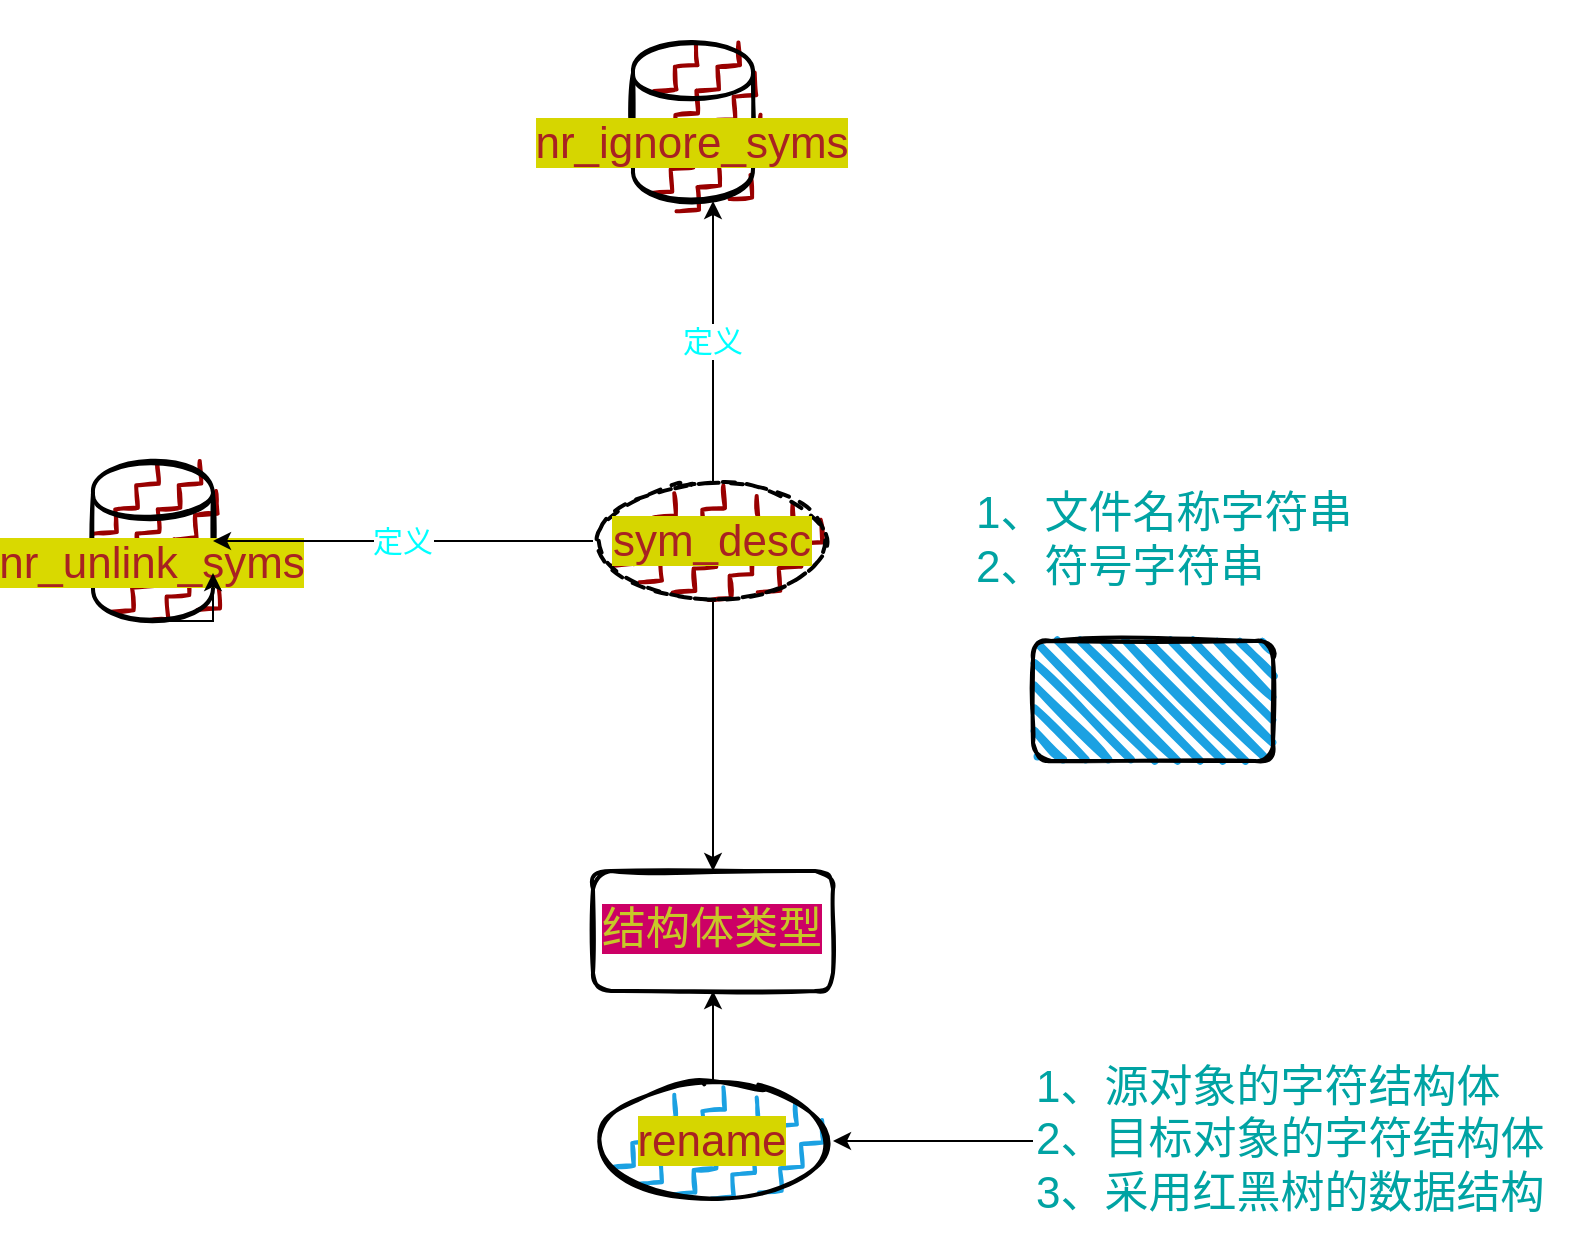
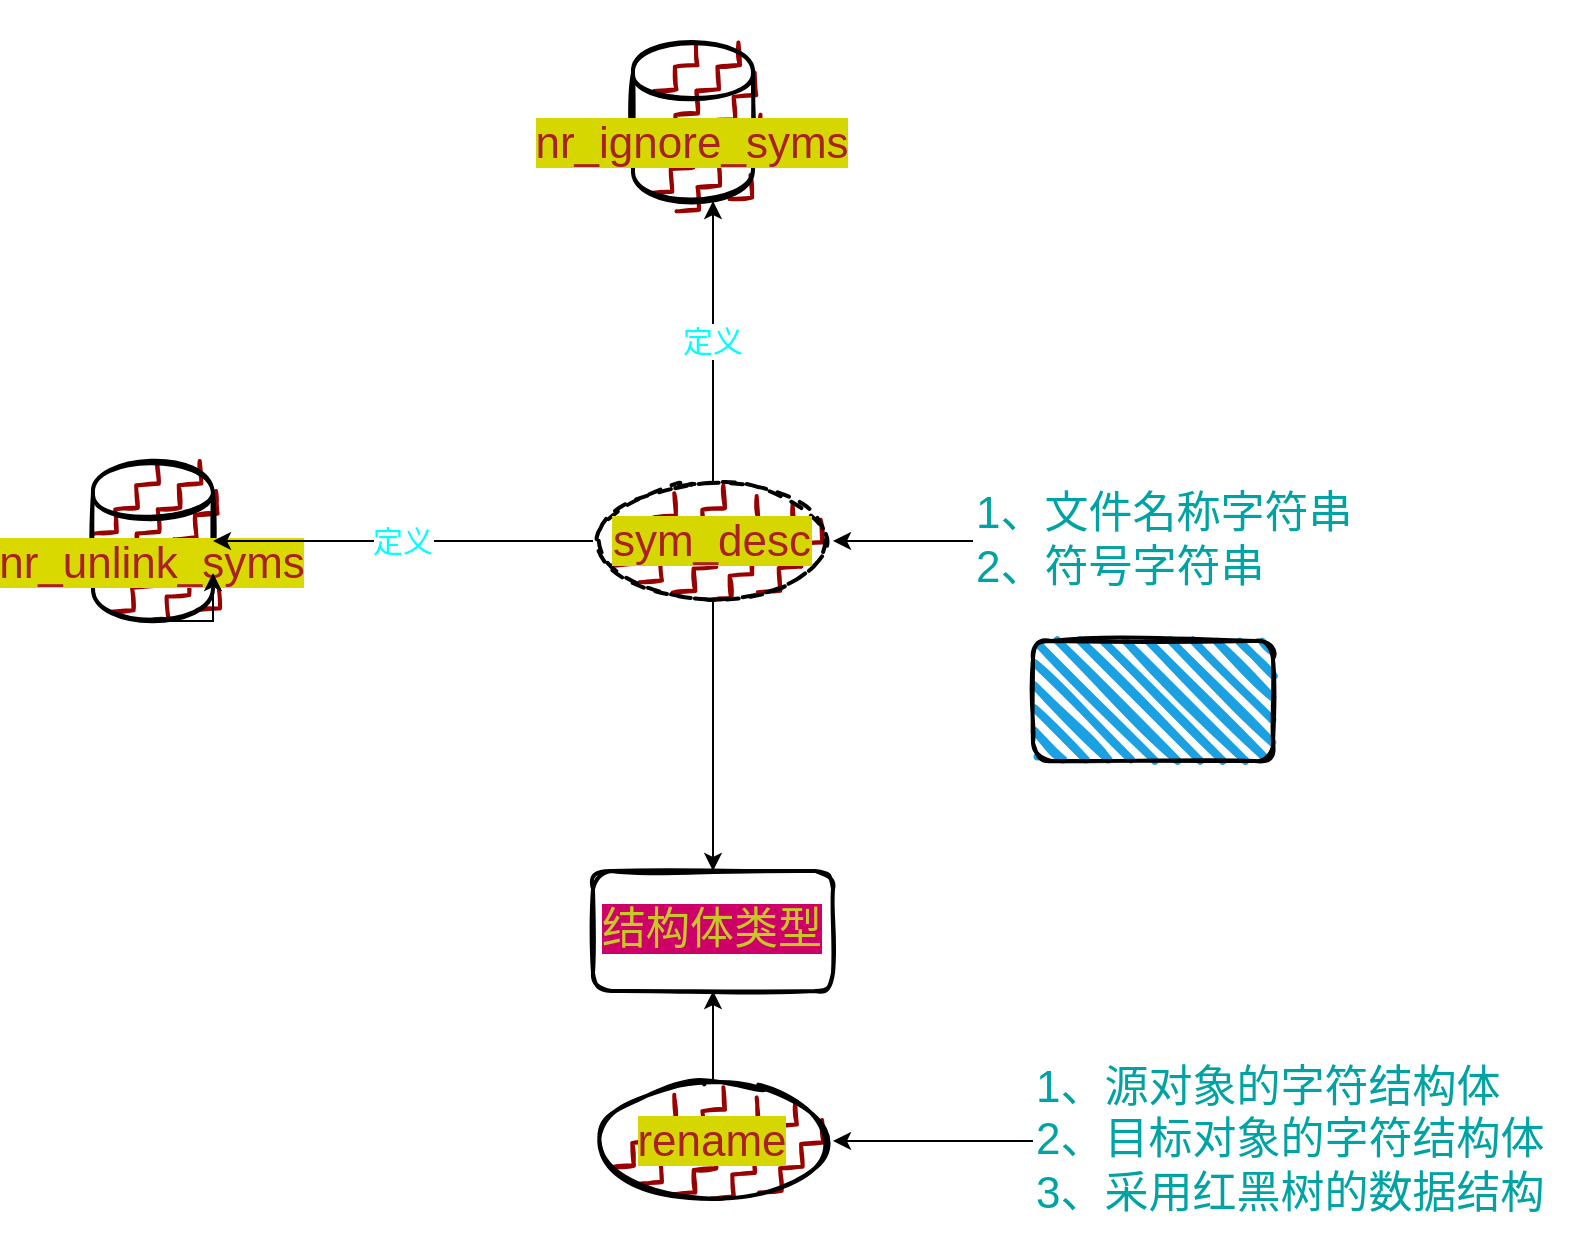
+ <mxCell id="7" value="" style="edgeStyle=orthogonalEdgeStyle;rounded=0;orthogonalLoop=1;jettySize=auto;html=1;fontSize=22;fontColor=#00A3A3;" parent="1" source="8" target="5" edge="1"><mxGeometry relative="1" as="geometry" /></mxCell>
- <mxCell id="14" value="&lt;font style=&quot;font-size: 22px ; line-height: 100% ; background-color: rgb(214 , 214 , 0)&quot; color=&quot;#a82222&quot;&gt;rename&lt;/font&gt;" style="ellipse;whiteSpace=wrap;html=1;strokeWidth=2;fillWeight=2;hachureGap=8;fillColor=#1ba1e2;fillStyle=zigzag-line;sketch=1;fontSize=15;fontColor=#00FFFF;" vertex="1" parent="1"><mxGeometry x="270" y="540" width="120" height="60" as="geometry" /></mxCell>
+ <mxCell id="14" value="&lt;font style=&quot;font-size: 22px ; line-height: 100% ; background-color: rgb(214 , 214 , 0)&quot; color=&quot;#a82222&quot;&gt;rename&lt;/font&gt;" style="ellipse;whiteSpace=wrap;html=1;strokeWidth=2;fillWeight=2;hachureGap=8;fillColor=#990000;fillStyle=zigzag-line;sketch=1;fontSize=15;fontColor=#00FFFF;" vertex="1" parent="1"><mxGeometry x="270" y="540" width="120" height="60" as="geometry" /></mxCell>
